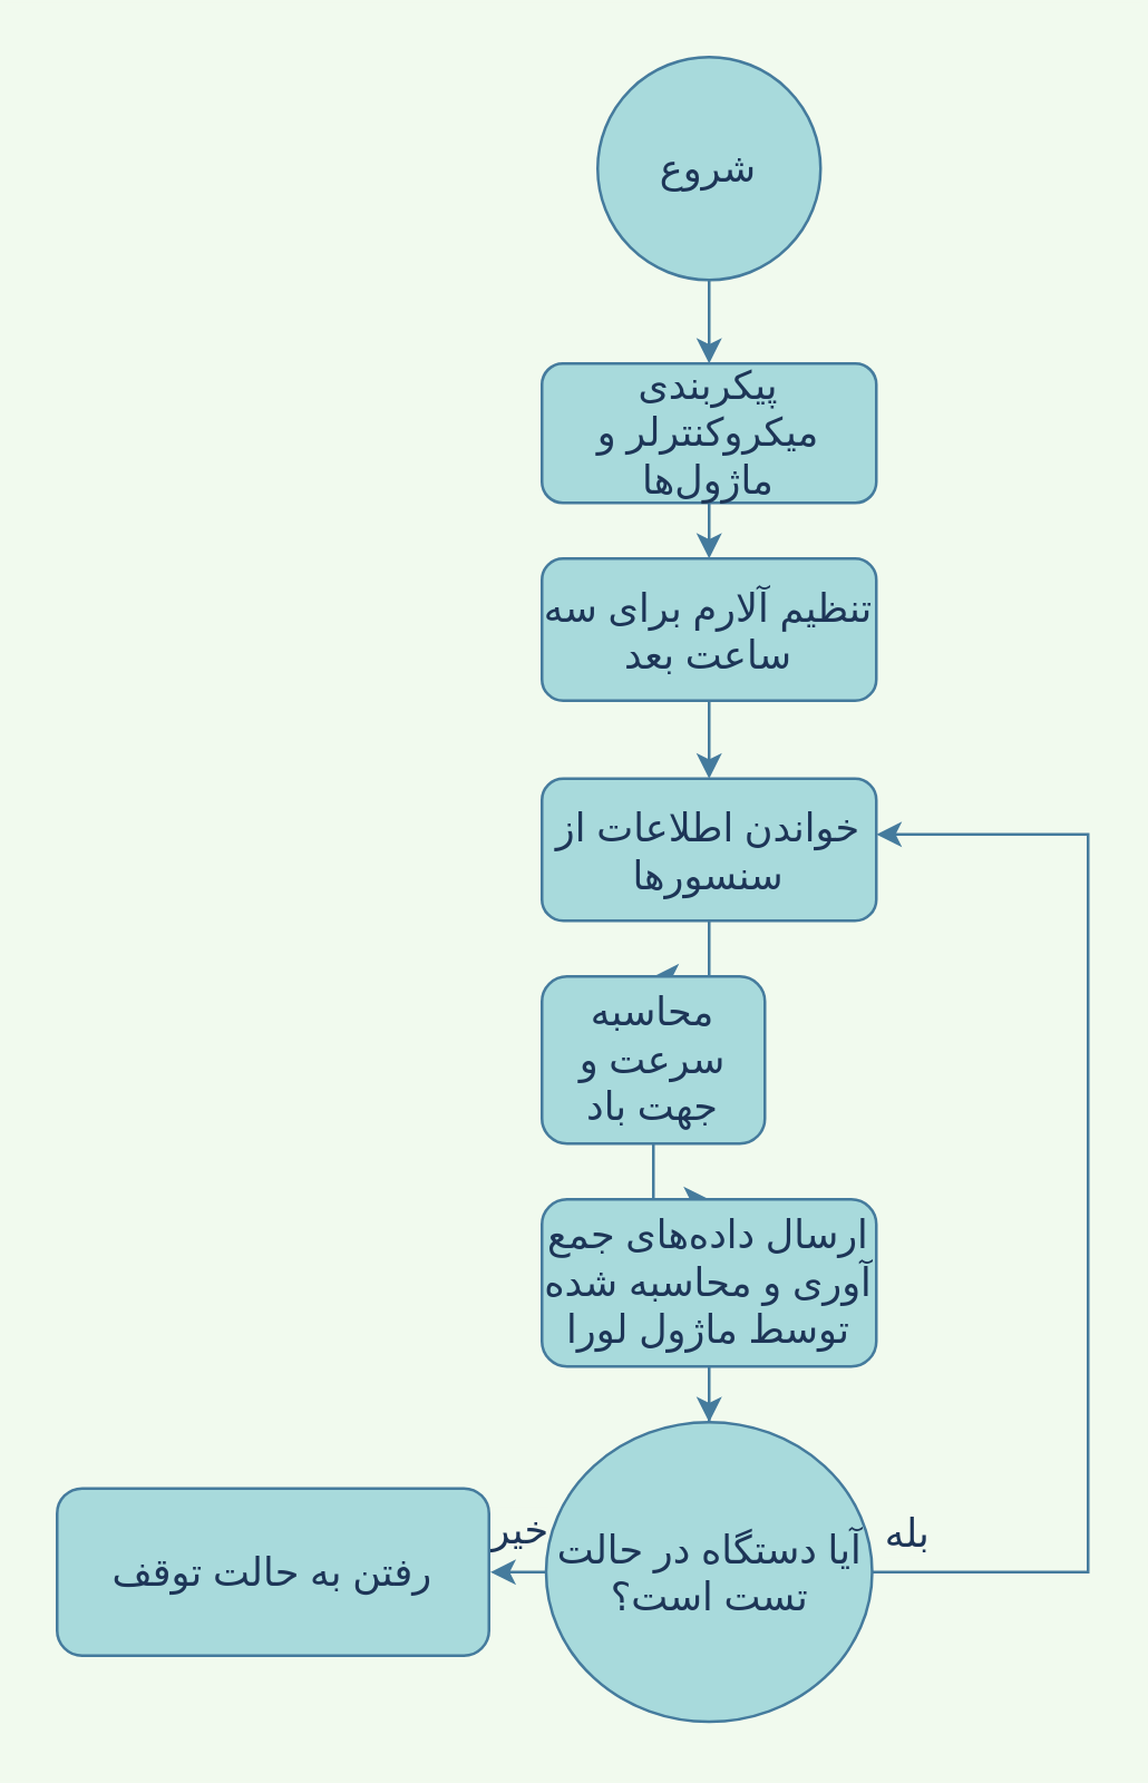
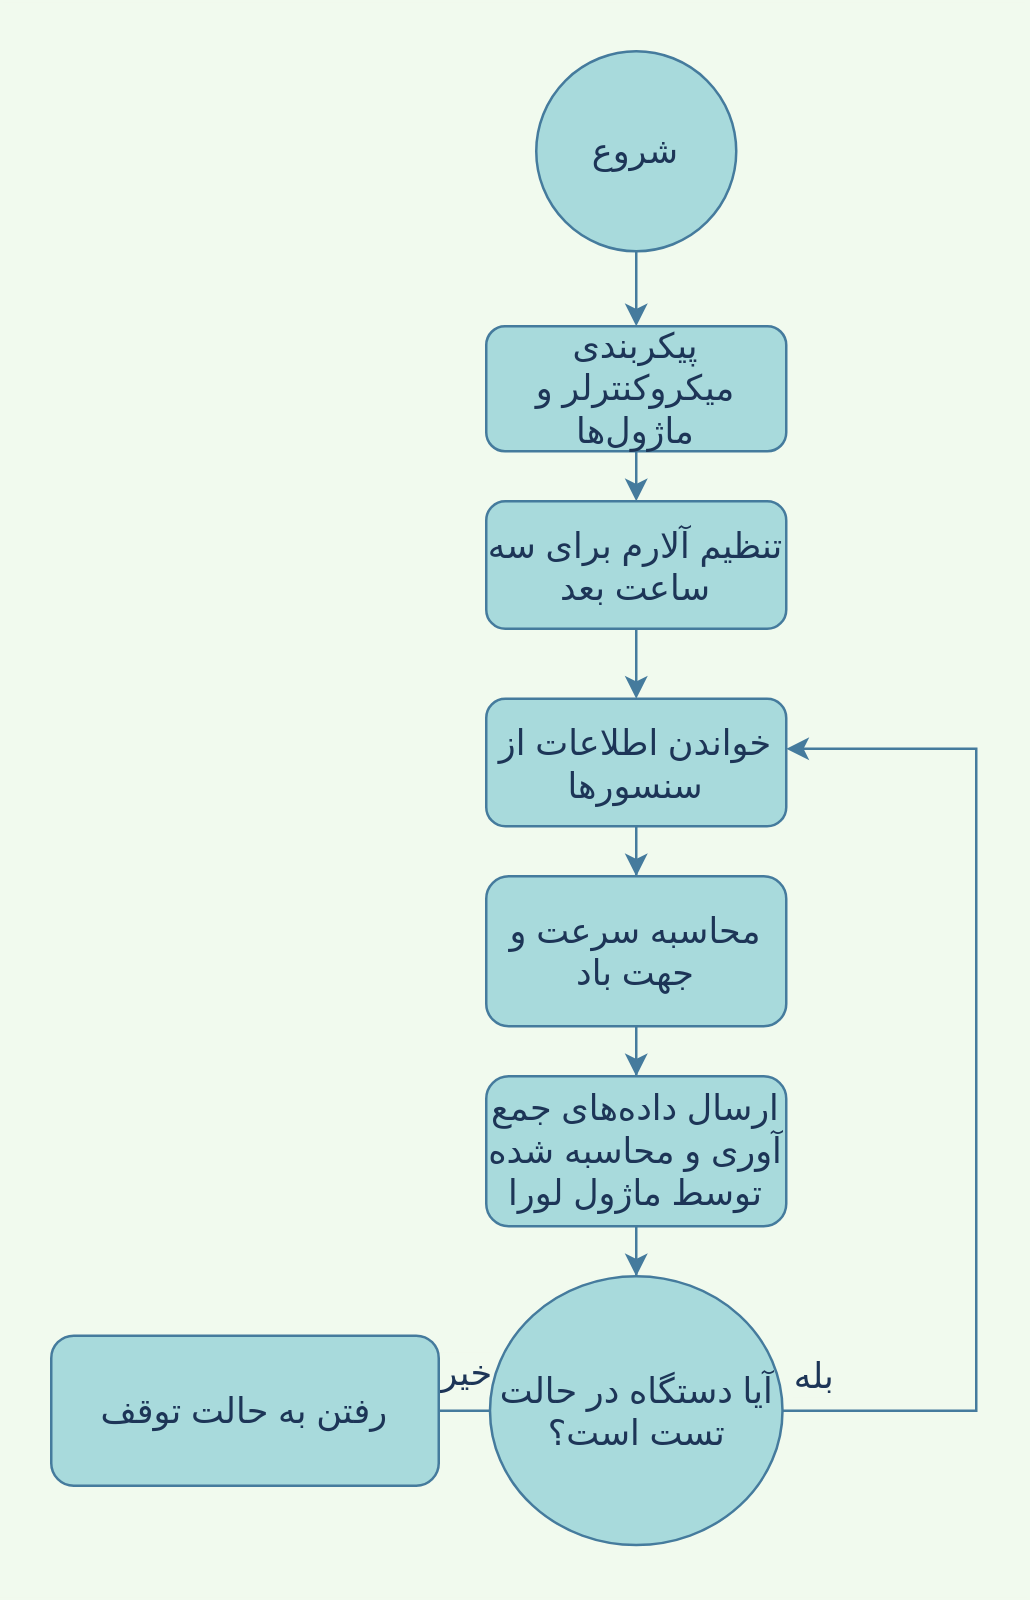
- <mxCell id="7" value="محاسبه سرعت و جهت باد" style="whiteSpace=wrap;html=1;rounded=1;shadow=0;strokeWidth=1;glass=0;fillColor=#A8DADC;strokeColor=#457B9D;fontColor=#1D3557;fontSize=14;" parent="1" vertex="1"><mxGeometry x="194" y="350" width="80" height="60" as="geometry" /></mxCell>
+ <mxCell id="7" value="محاسبه سرعت و جهت باد" style="whiteSpace=wrap;html=1;rounded=1;shadow=0;strokeWidth=1;glass=0;fillColor=#A8DADC;strokeColor=#457B9D;fontColor=#1D3557;fontSize=14;" parent="1" vertex="1"><mxGeometry x="194" y="350" width="120" height="60" as="geometry" /></mxCell>
- <mxCell id="11" value="خیر" style="edgeStyle=orthogonalEdgeStyle;rounded=0;orthogonalLoop=1;jettySize=auto;html=1;fontSize=14;strokeColor=#457B9D;fontColor=#1D3557;labelBackgroundColor=#F1FAEE;" parent="1" source="12" target="13" edge="1"><mxGeometry x="-0.001" y="-15" relative="1" as="geometry"><mxPoint as="offset" /></mxGeometry></mxCell>
+ <mxCell id="11" value="خیر" style="edgeStyle=orthogonalEdgeStyle;rounded=0;orthogonalLoop=1;jettySize=auto;html=1;fontSize=14;strokeColor=#457B9D;fontColor=#1D3557;labelBackgroundColor=#F1FAEE;endArrow=none;" parent="1" source="12" target="13" edge="1"><mxGeometry x="-0.001" y="-15" relative="1" as="geometry"><mxPoint as="offset" /></mxGeometry></mxCell>
